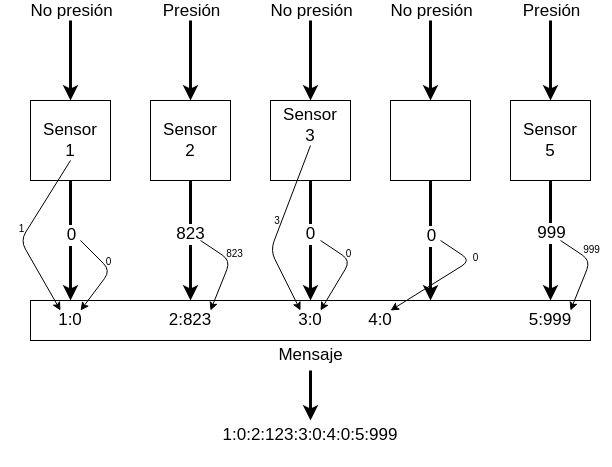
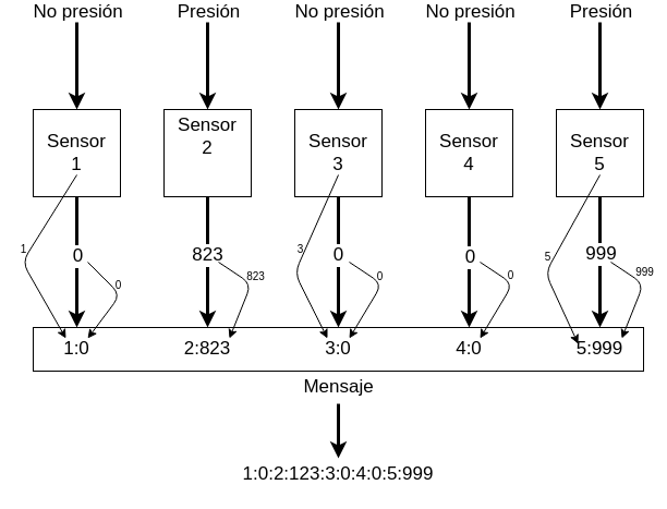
- <mxCell id="43" value="&lt;span style=&quot;caret-color: rgb(0, 0, 0); color: rgb(0, 0, 0); font-family: Helvetica; font-size: 17px; font-style: normal; font-variant-caps: normal; font-weight: normal; letter-spacing: normal; text-align: center; text-indent: 0px; text-transform: none; word-spacing: 0px; -webkit-text-stroke-width: 0px; text-decoration: none; float: none; display: inline !important;&quot;&gt;Sensor&lt;/span&gt;&lt;br style=&quot;caret-color: rgb(0, 0, 0); color: rgb(0, 0, 0); font-family: Helvetica; font-size: 17px; font-style: normal; font-variant-caps: normal; font-weight: normal; letter-spacing: normal; text-align: center; text-indent: 0px; text-transform: none; word-spacing: 0px; -webkit-text-stroke-width: 0px; text-decoration: none;&quot;&gt;&lt;span style=&quot;caret-color: rgb(0, 0, 0); color: rgb(0, 0, 0); font-family: Helvetica; font-size: 17px; font-style: normal; font-variant-caps: normal; font-weight: normal; letter-spacing: normal; text-align: center; text-indent: 0px; text-transform: none; word-spacing: 0px; -webkit-text-stroke-width: 0px; text-decoration: none; float: none; display: inline !important;&quot;&gt;3&lt;/span&gt;" style="text;html=1;strokeColor=none;fillColor=none;align=center;verticalAlign=middle;whiteSpace=wrap;rounded=0;labelBackgroundColor=none;fontSize=10;" vertex="1" parent="1"><mxGeometry x="280" y="105" width="60" height="40" as="geometry" /></mxCell>
+ <mxCell id="43" value="&lt;span style=&quot;caret-color: rgb(0, 0, 0); color: rgb(0, 0, 0); font-family: Helvetica; font-size: 17px; font-style: normal; font-variant-caps: normal; font-weight: normal; letter-spacing: normal; text-align: center; text-indent: 0px; text-transform: none; word-spacing: 0px; -webkit-text-stroke-width: 0px; text-decoration: none; float: none; display: inline !important;&quot;&gt;Sensor&lt;/span&gt;&lt;br style=&quot;caret-color: rgb(0, 0, 0); color: rgb(0, 0, 0); font-family: Helvetica; font-size: 17px; font-style: normal; font-variant-caps: normal; font-weight: normal; letter-spacing: normal; text-align: center; text-indent: 0px; text-transform: none; word-spacing: 0px; -webkit-text-stroke-width: 0px; text-decoration: none;&quot;&gt;&lt;span style=&quot;caret-color: rgb(0, 0, 0); color: rgb(0, 0, 0); font-family: Helvetica; font-size: 17px; font-style: normal; font-variant-caps: normal; font-weight: normal; letter-spacing: normal; text-align: center; text-indent: 0px; text-transform: none; word-spacing: 0px; -webkit-text-stroke-width: 0px; text-decoration: none; float: none; display: inline !important;&quot;&gt;3&lt;/span&gt;" style="text;html=1;strokeColor=none;fillColor=none;align=center;verticalAlign=middle;whiteSpace=wrap;rounded=0;labelBackgroundColor=none;fontSize=10;" vertex="1" parent="1"><mxGeometry x="280" y="120" width="60" height="40" as="geometry" /></mxCell>
- <mxCell id="38" value="&lt;span style=&quot;caret-color: rgb(0, 0, 0); color: rgb(0, 0, 0); font-family: Helvetica; font-size: 17px; font-style: normal; font-variant-caps: normal; font-weight: normal; letter-spacing: normal; text-align: center; text-indent: 0px; text-transform: none; word-spacing: 0px; -webkit-text-stroke-width: 0px; text-decoration: none; float: none; display: inline !important;&quot;&gt;Sensor&lt;/span&gt;&lt;br style=&quot;caret-color: rgb(0, 0, 0); color: rgb(0, 0, 0); font-family: Helvetica; font-size: 17px; font-style: normal; font-variant-caps: normal; font-weight: normal; letter-spacing: normal; text-align: center; text-indent: 0px; text-transform: none; word-spacing: 0px; -webkit-text-stroke-width: 0px; text-decoration: none;&quot;&gt;&lt;span style=&quot;caret-color: rgb(0, 0, 0); color: rgb(0, 0, 0); font-family: Helvetica; font-size: 17px; font-style: normal; font-variant-caps: normal; font-weight: normal; letter-spacing: normal; text-align: center; text-indent: 0px; text-transform: none; word-spacing: 0px; -webkit-text-stroke-width: 0px; text-decoration: none; float: none; display: inline !important;&quot;&gt;2&lt;/span&gt;" style="text;html=1;strokeColor=none;fillColor=none;align=center;verticalAlign=middle;whiteSpace=wrap;rounded=0;labelBackgroundColor=none;fontSize=10;" vertex="1" parent="1"><mxGeometry x="160" y="120" width="60" height="40" as="geometry" /></mxCell>
+ <mxCell id="38" value="&lt;span style=&quot;caret-color: rgb(0, 0, 0); color: rgb(0, 0, 0); font-family: Helvetica; font-size: 17px; font-style: normal; font-variant-caps: normal; font-weight: normal; letter-spacing: normal; text-align: center; text-indent: 0px; text-transform: none; word-spacing: 0px; -webkit-text-stroke-width: 0px; text-decoration: none; float: none; display: inline !important;&quot;&gt;Sensor&lt;/span&gt;&lt;br style=&quot;caret-color: rgb(0, 0, 0); color: rgb(0, 0, 0); font-family: Helvetica; font-size: 17px; font-style: normal; font-variant-caps: normal; font-weight: normal; letter-spacing: normal; text-align: center; text-indent: 0px; text-transform: none; word-spacing: 0px; -webkit-text-stroke-width: 0px; text-decoration: none;&quot;&gt;&lt;span style=&quot;caret-color: rgb(0, 0, 0); color: rgb(0, 0, 0); font-family: Helvetica; font-size: 17px; font-style: normal; font-variant-caps: normal; font-weight: normal; letter-spacing: normal; text-align: center; text-indent: 0px; text-transform: none; word-spacing: 0px; -webkit-text-stroke-width: 0px; text-decoration: none; float: none; display: inline !important;&quot;&gt;2&lt;/span&gt;" style="text;html=1;strokeColor=none;fillColor=none;align=center;verticalAlign=middle;whiteSpace=wrap;rounded=0;labelBackgroundColor=none;fontSize=10;" vertex="1" parent="1"><mxGeometry x="160" y="105" width="60" height="40" as="geometry" /></mxCell>
+ <mxCell id="47" value="&lt;span style=&quot;caret-color: rgb(0, 0, 0); color: rgb(0, 0, 0); font-family: Helvetica; font-size: 17px; font-style: normal; font-variant-caps: normal; font-weight: normal; letter-spacing: normal; text-align: center; text-indent: 0px; text-transform: none; word-spacing: 0px; -webkit-text-stroke-width: 0px; text-decoration: none; float: none; display: inline !important;&quot;&gt;Sensor&lt;/span&gt;&lt;br style=&quot;caret-color: rgb(0, 0, 0); color: rgb(0, 0, 0); font-family: Helvetica; font-size: 17px; font-style: normal; font-variant-caps: normal; font-weight: normal; letter-spacing: normal; text-align: center; text-indent: 0px; text-transform: none; word-spacing: 0px; -webkit-text-stroke-width: 0px; text-decoration: none;&quot;&gt;&lt;span style=&quot;caret-color: rgb(0, 0, 0); color: rgb(0, 0, 0); font-family: Helvetica; font-size: 17px; font-style: normal; font-variant-caps: normal; font-weight: normal; letter-spacing: normal; text-align: center; text-indent: 0px; text-transform: none; word-spacing: 0px; -webkit-text-stroke-width: 0px; text-decoration: none; float: none; display: inline !important;&quot;&gt;4&lt;/span&gt;" style="text;html=1;strokeColor=none;fillColor=none;align=center;verticalAlign=middle;whiteSpace=wrap;rounded=0;labelBackgroundColor=none;fontSize=10;" vertex="1" parent="1"><mxGeometry x="400" y="120" width="60" height="40" as="geometry" /></mxCell>
+ <mxCell id="51" value="" style="endArrow=classic;html=1;strokeWidth=1;fontSize=10;entryX=0;entryY=0.25;entryDx=0;entryDy=0;exitX=0.5;exitY=1;exitDx=0;exitDy=0;" edge="1" parent="1" source="50" target="32"><mxGeometry width="50" height="50" relative="1" as="geometry"><mxPoint x="550" y="160" as="sourcePoint" /><mxPoint x="530" y="220" as="targetPoint" /><Array as="points"><mxPoint x="500" y="250" /></Array></mxGeometry></mxCell>
+ <mxCell id="52" value="5" style="edgeLabel;html=1;align=center;verticalAlign=middle;resizable=0;points=[];fontSize=10;labelBackgroundColor=none;" vertex="1" connectable="0" parent="51"><mxGeometry x="0.016" y="-2" relative="1" as="geometry"><mxPoint x="-4" y="-2" as="offset" /></mxGeometry></mxCell>
- <mxCell id="31" value="4:0" style="text;html=1;strokeColor=none;fillColor=none;align=center;verticalAlign=middle;whiteSpace=wrap;rounded=0;fontSize=17;labelBackgroundColor=none;" vertex="1" parent="1"><mxGeometry x="360" y="310" width="40" height="20" as="geometry" /></mxCell>
+ <mxCell id="31" value="4:0" style="text;html=1;strokeColor=none;fillColor=none;align=center;verticalAlign=middle;whiteSpace=wrap;rounded=0;fontSize=17;labelBackgroundColor=none;" vertex="1" parent="1"><mxGeometry x="410" y="310" width="40" height="20" as="geometry" /></mxCell>
